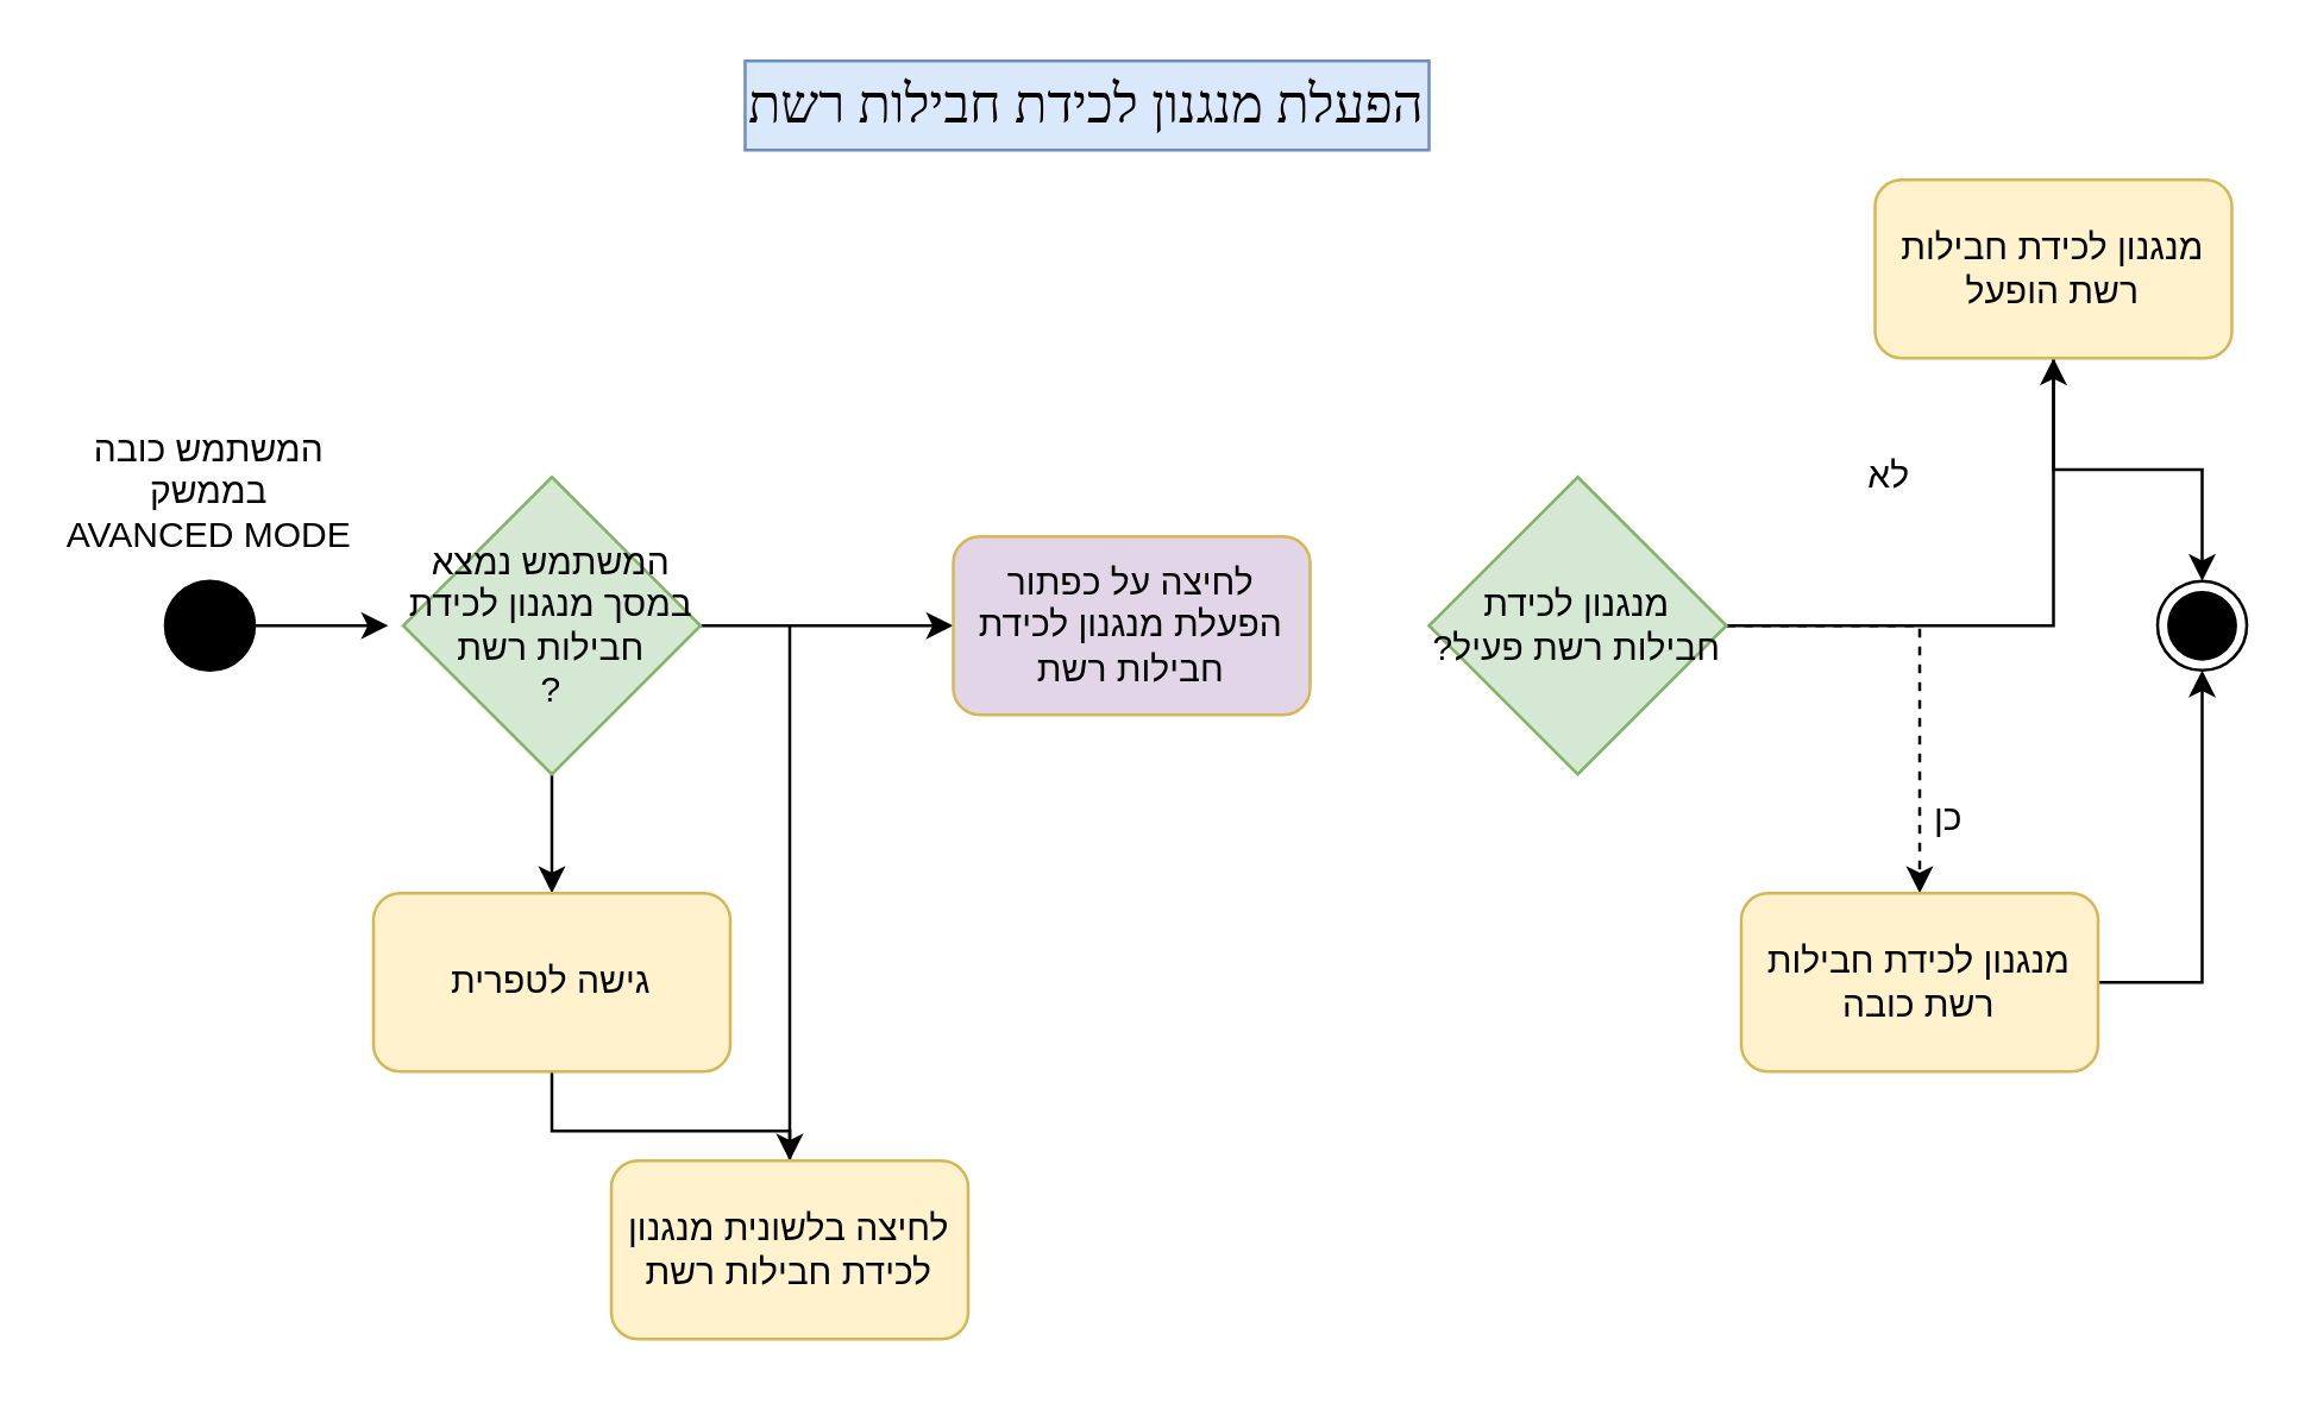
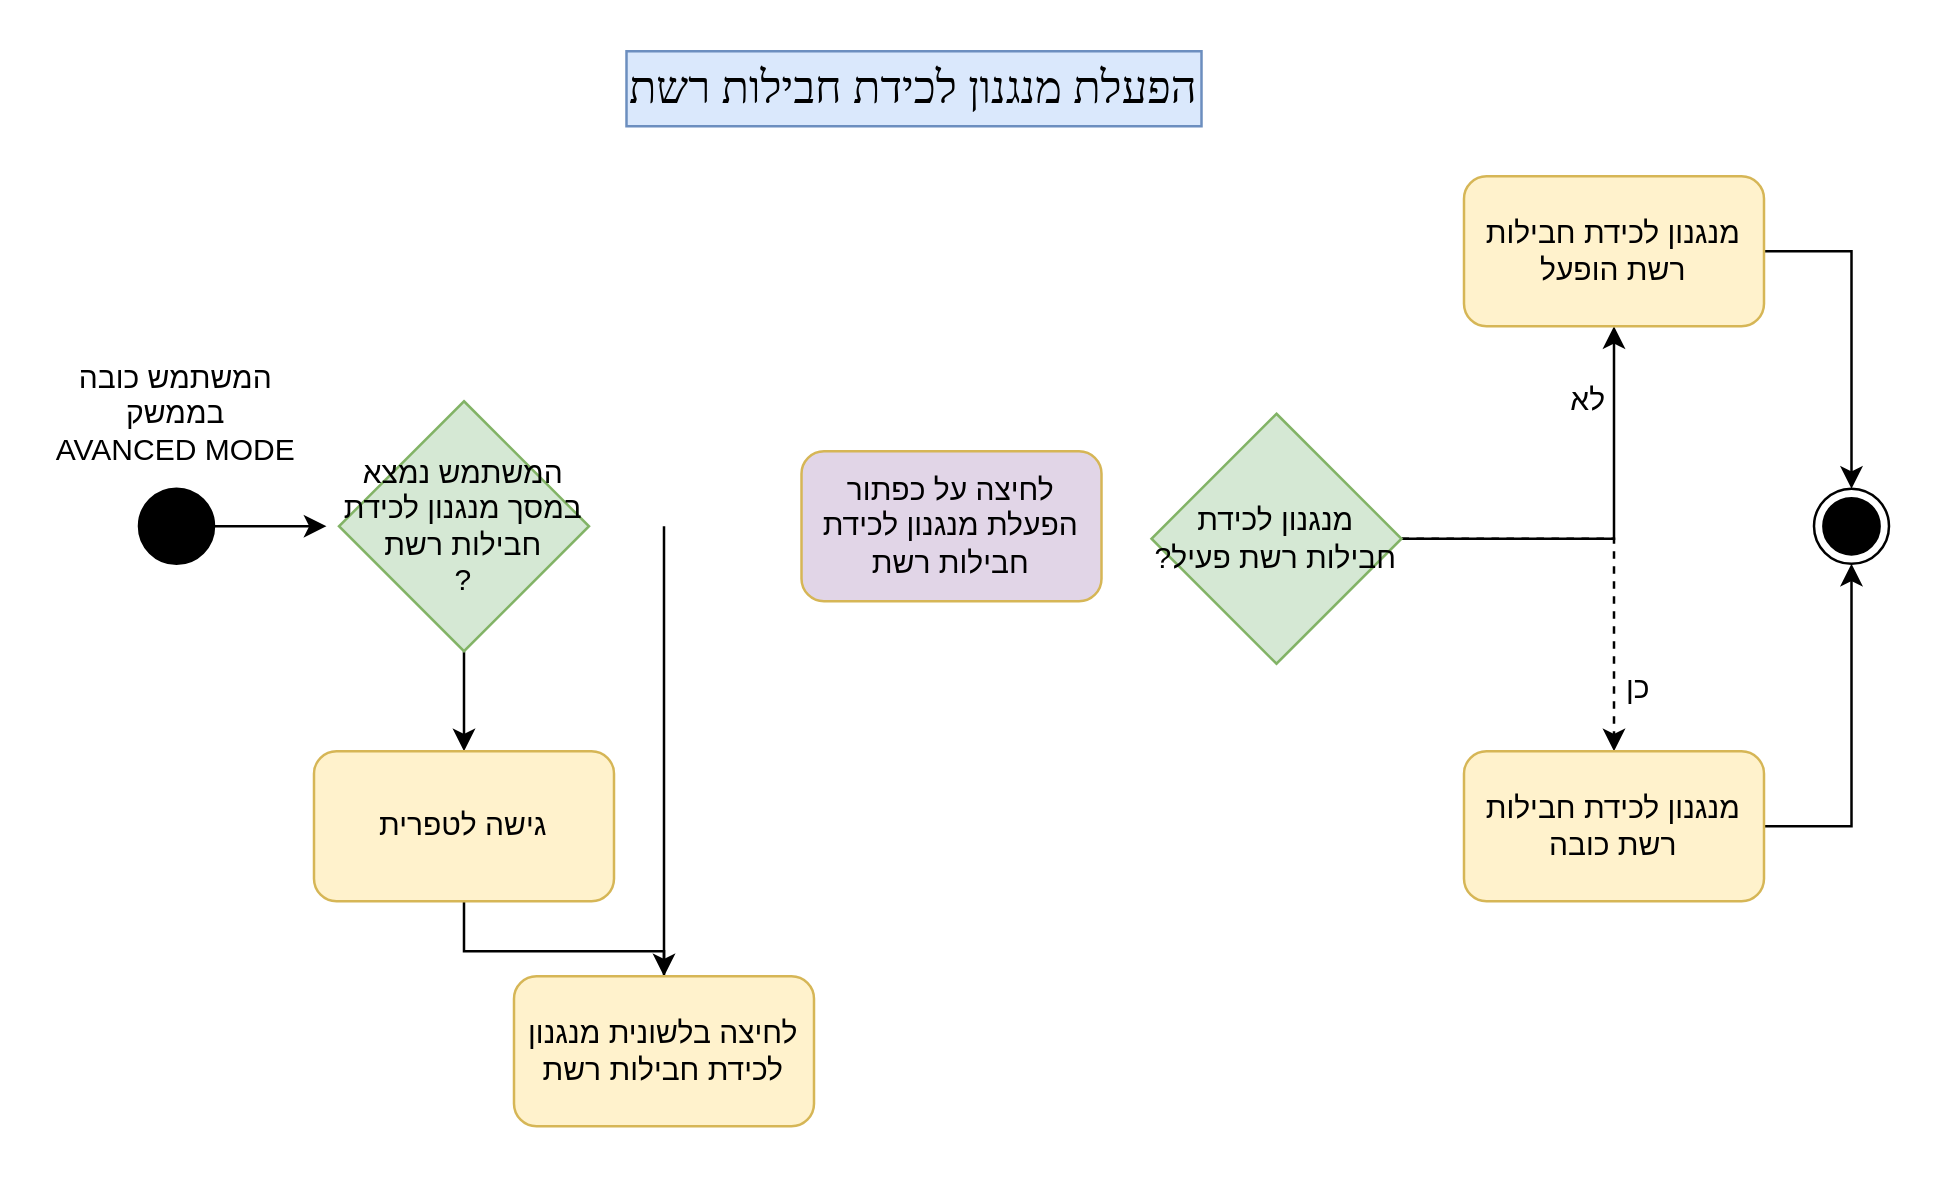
- <mxCell id="23" value="מנגנון לכידת חבילות רשת הופעל" style="rounded=1;whiteSpace=wrap;html=1;fillColor=#fff2cc;strokeColor=#d6b656;align=center;textDirection=rtl;" vertex="1" parent="1"><mxGeometry x="630" y="60" width="120" height="60" as="geometry" /></mxCell>
+ <mxCell id="23" value="מנגנון לכידת חבילות רשת הופעל" style="rounded=1;whiteSpace=wrap;html=1;fillColor=#fff2cc;strokeColor=#d6b656;align=center;textDirection=rtl;" vertex="1" parent="1"><mxGeometry x="585" y="70" width="120" height="60" as="geometry" /></mxCell>
- <mxCell id="5" value="" style="endArrow=classic;html=1;rounded=0;exitX=1;exitY=0.5;exitDx=0;exitDy=0;entryX=0;entryY=0.5;entryDx=0;entryDy=0;" parent="1" edge="1" target="6" source="11"><mxGeometry width="50" height="50" relative="1" as="geometry"><mxPoint x="240" y="210" as="sourcePoint" /><mxPoint x="290" y="210" as="targetPoint" /></mxGeometry></mxCell>
- <mxCell id="18" value="מנגנון לכידת חבילות רשת&amp;nbsp;פעיל?" style="rhombus;whiteSpace=wrap;html=1;fillColor=#d5e8d4;strokeColor=#82b366;textDirection=rtl;" vertex="1" parent="1"><mxGeometry x="480" y="160" width="100" height="100" as="geometry" /></mxCell>
+ <mxCell id="18" value="מנגנון לכידת חבילות רשת&amp;nbsp;פעיל?" style="rhombus;whiteSpace=wrap;html=1;fillColor=#d5e8d4;strokeColor=#82b366;textDirection=rtl;" vertex="1" parent="1"><mxGeometry x="460" y="165" width="100" height="100" as="geometry" /></mxCell>
